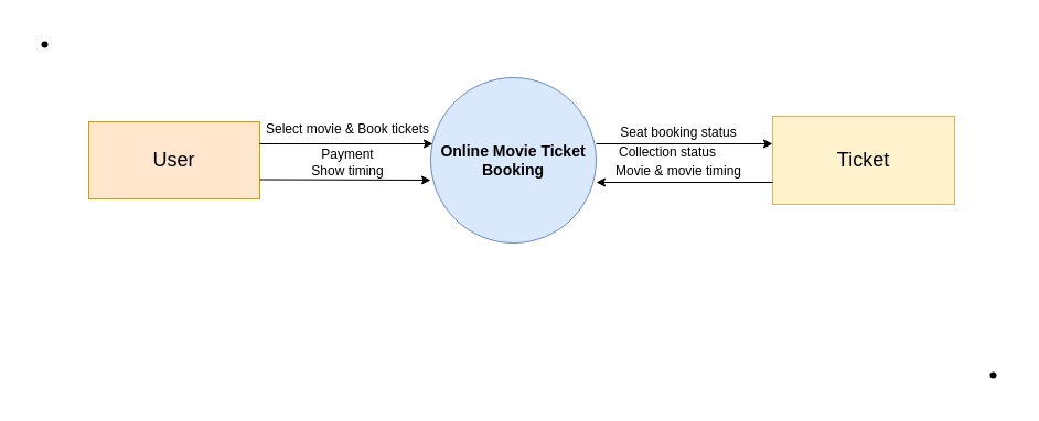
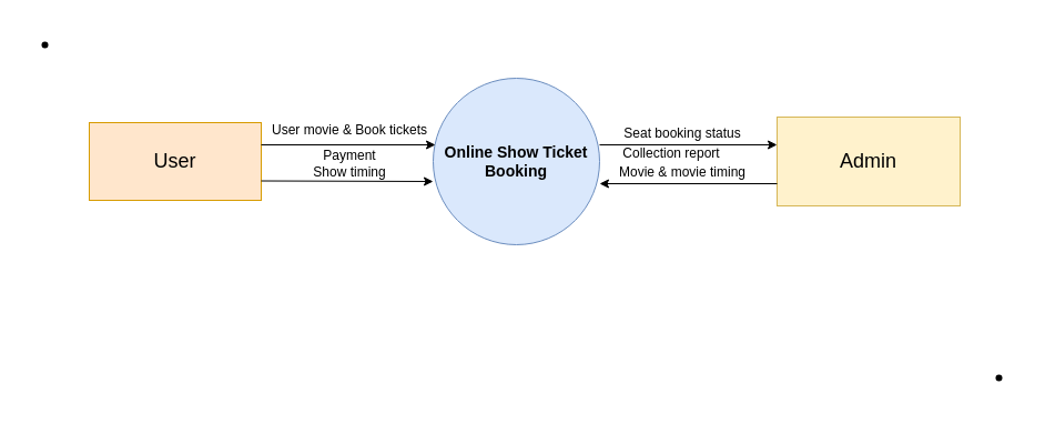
- <mxCell id="9" value="&lt;font style=&quot;font-size: 12px;&quot;&gt;Select movie &amp;amp; Book tickets&lt;/font&gt;" style="text;html=1;strokeColor=none;fillColor=none;align=center;verticalAlign=middle;whiteSpace=wrap;rounded=0;fontSize=18;" parent="1" vertex="1"><mxGeometry x="235" y="100" width="160" height="30" as="geometry" /></mxCell>
+ <mxCell id="9" value="&lt;font style=&quot;font-size: 12px;&quot;&gt;User movie &amp;amp; Book tickets&lt;/font&gt;" style="text;html=1;strokeColor=none;fillColor=none;align=center;verticalAlign=middle;whiteSpace=wrap;rounded=0;fontSize=18;" parent="1" vertex="1"><mxGeometry x="235" y="100" width="160" height="30" as="geometry" /></mxCell>
- <mxCell id="13" value="Collection status" style="text;html=1;strokeColor=none;fillColor=none;align=center;verticalAlign=middle;whiteSpace=wrap;rounded=0;fontSize=12;" parent="1" vertex="1"><mxGeometry x="505" y="125" width="200" height="25" as="geometry" /></mxCell>
+ <mxCell id="13" value="Collection report" style="text;html=1;strokeColor=none;fillColor=none;align=center;verticalAlign=middle;whiteSpace=wrap;rounded=0;fontSize=12;" parent="1" vertex="1"><mxGeometry x="505" y="125" width="200" height="25" as="geometry" /></mxCell>
- <mxCell id="2" value="&lt;font style=&quot;font-size: 14px;&quot;&gt;&lt;b&gt;Online Movie Ticket Booking&lt;/b&gt;&lt;/font&gt;" style="ellipse;whiteSpace=wrap;html=1;fillColor=#dae8fc;strokeColor=#6c8ebf;" parent="1" vertex="1"><mxGeometry x="390" y="70" width="150" height="150" as="geometry" /></mxCell>
+ <mxCell id="2" value="&lt;font style=&quot;font-size: 14px;&quot;&gt;&lt;b&gt;Online Show Ticket Booking&lt;/b&gt;&lt;/font&gt;" style="ellipse;whiteSpace=wrap;html=1;fillColor=#dae8fc;strokeColor=#6c8ebf;" parent="1" vertex="1"><mxGeometry x="390" y="70" width="150" height="150" as="geometry" /></mxCell>
- <mxCell id="4" value="&lt;font style=&quot;font-size: 18px;&quot;&gt;Ticket&lt;/font&gt;" style="whiteSpace=wrap;html=1;fillColor=#fff2cc;strokeColor=#d6b656;" parent="1" vertex="1"><mxGeometry x="700" y="105" width="165" height="80" as="geometry" /></mxCell>
+ <mxCell id="4" value="&lt;font style=&quot;font-size: 18px;&quot;&gt;Admin&lt;/font&gt;" style="whiteSpace=wrap;html=1;fillColor=#fff2cc;strokeColor=#d6b656;" parent="1" vertex="1"><mxGeometry x="700" y="105" width="165" height="80" as="geometry" /></mxCell>
